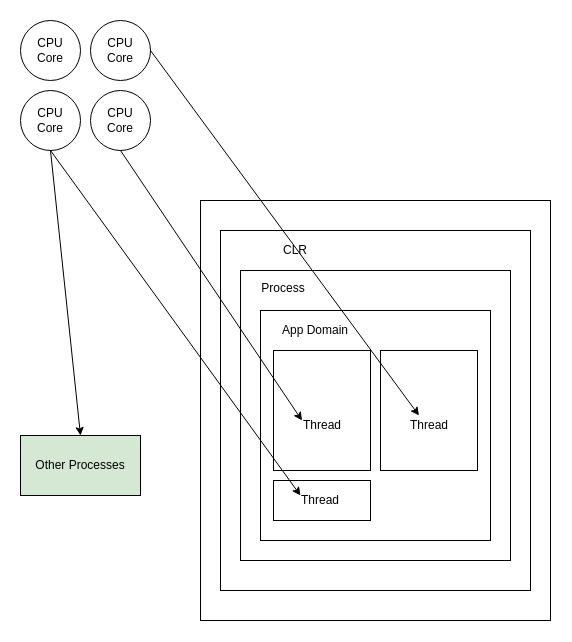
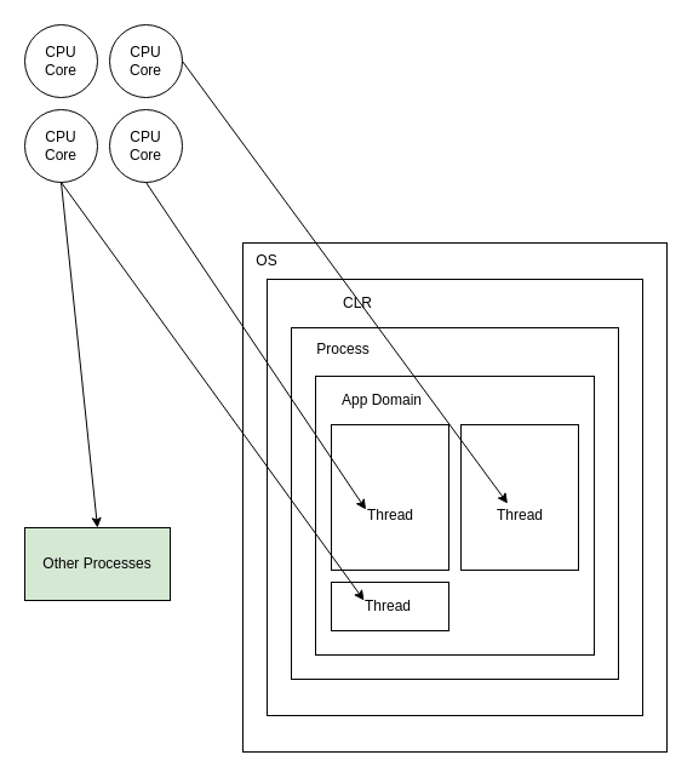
+ <mxCell id="13" value="OS" style="text;html=1;strokeColor=none;fillColor=none;align=center;verticalAlign=middle;whiteSpace=wrap;rounded=0;" vertex="1" parent="1"><mxGeometry x="200" y="205" width="40" height="20" as="geometry" /></mxCell>
